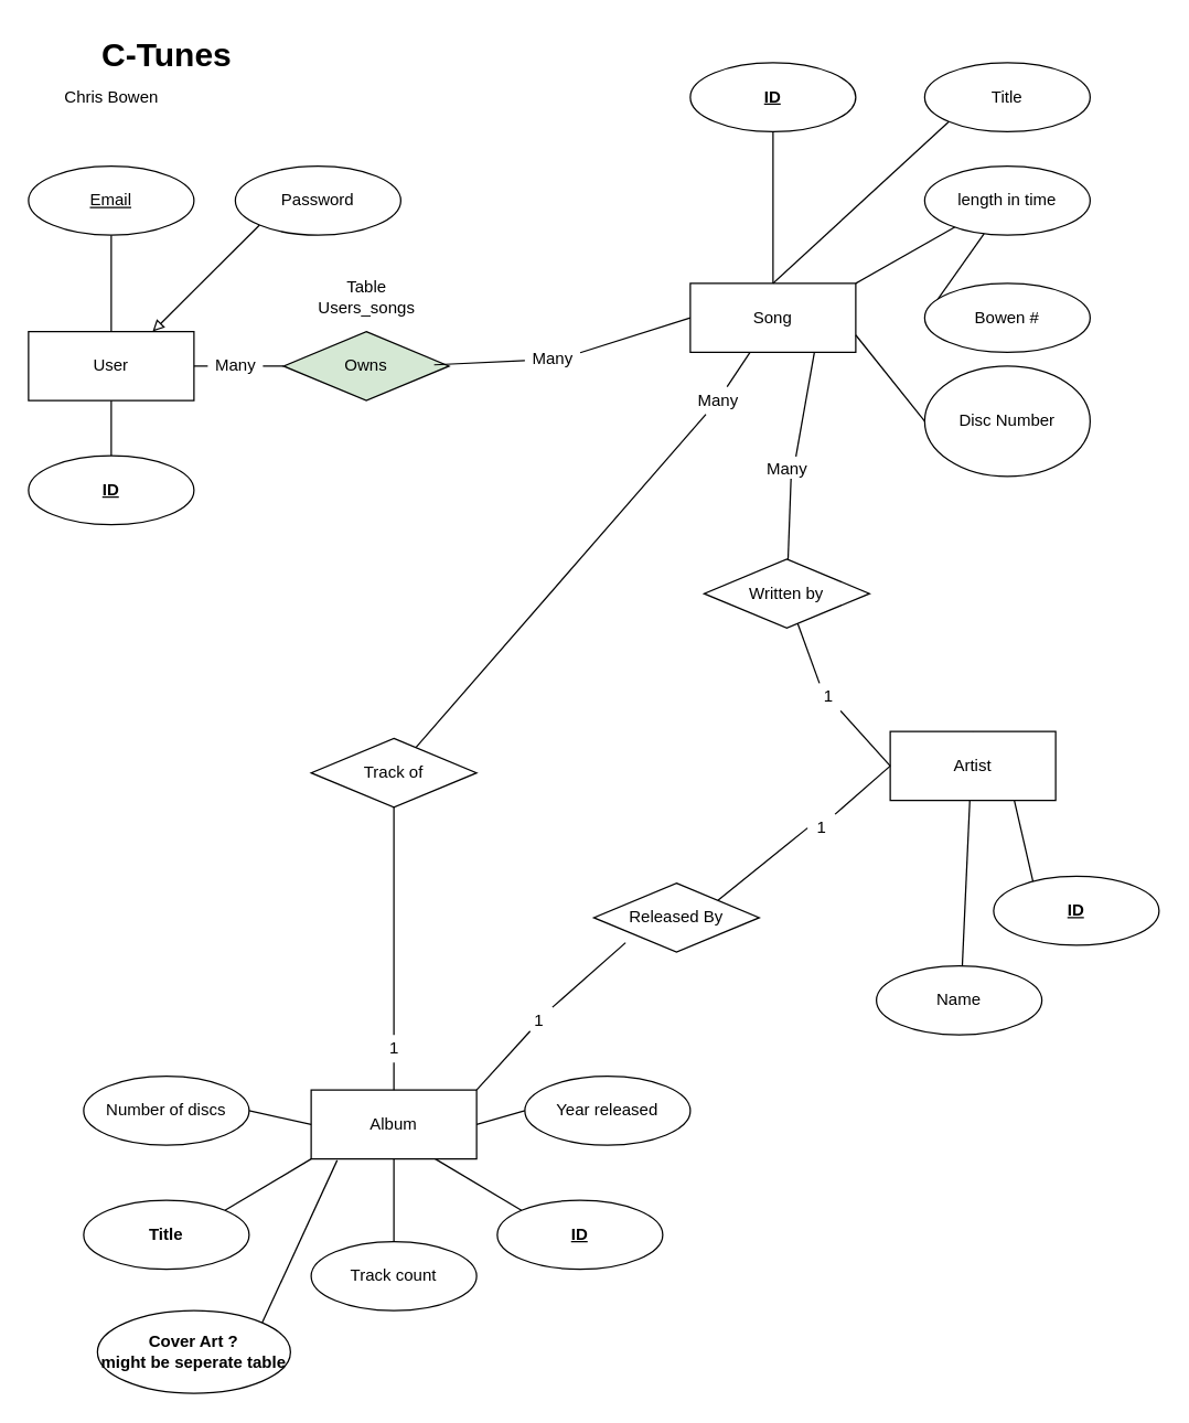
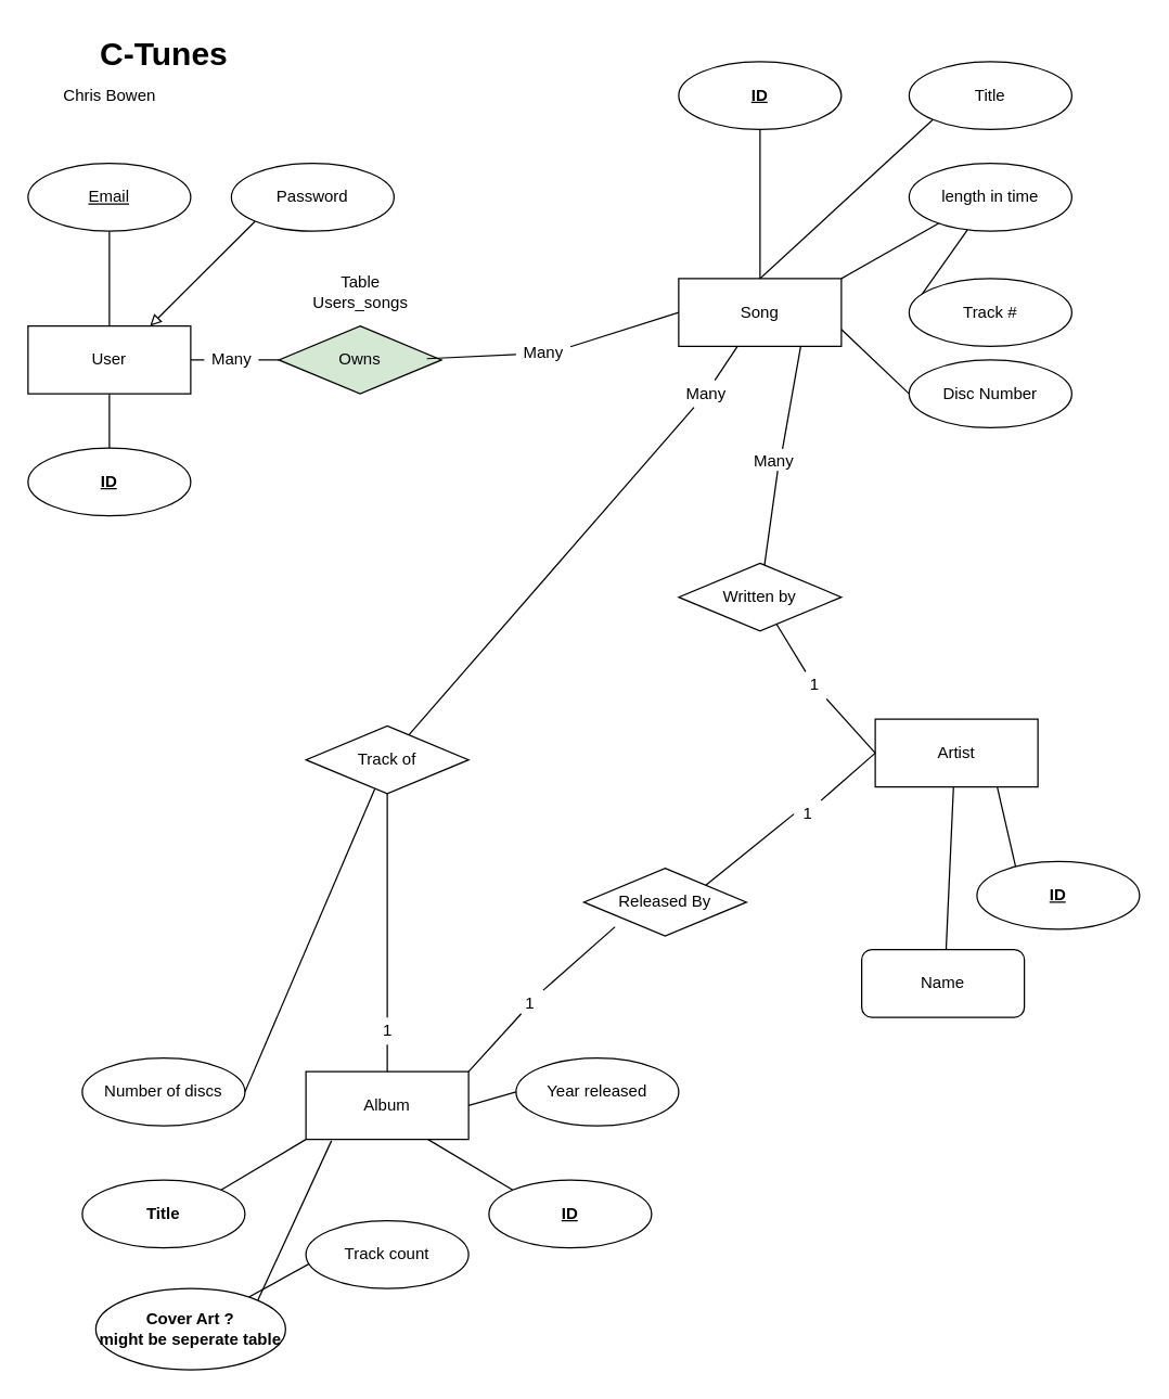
- <mxCell id="49" value="Bowen #" style="ellipse;whiteSpace=wrap;html=1;" parent="1" vertex="1"><mxGeometry x="670" y="205" width="120" height="50" as="geometry" /></mxCell>
+ <mxCell id="49" value="Track #" style="ellipse;whiteSpace=wrap;html=1;" parent="1" vertex="1"><mxGeometry x="670" y="205" width="120" height="50" as="geometry" /></mxCell>
- <mxCell id="67" value="Disc Number" style="ellipse;whiteSpace=wrap;html=1;" vertex="1" parent="1"><mxGeometry x="670" y="265" width="120" height="80" as="geometry" /></mxCell>
+ <mxCell id="67" value="Disc Number" style="ellipse;whiteSpace=wrap;html=1;" vertex="1" parent="1"><mxGeometry x="670" y="265" width="120" height="50" as="geometry" /></mxCell>
- <mxCell id="8" value="Written by" style="rhombus;whiteSpace=wrap;html=1;" parent="1" vertex="1"><mxGeometry x="510" y="405" width="120" height="50" as="geometry" /></mxCell>
+ <mxCell id="8" value="Written by" style="rhombus;whiteSpace=wrap;html=1;" parent="1" vertex="1"><mxGeometry x="500" y="415" width="120" height="50" as="geometry" /></mxCell>
- <mxCell id="28" value="Name" style="ellipse;whiteSpace=wrap;html=1;" parent="1" vertex="1"><mxGeometry x="635" y="700" width="120" height="50" as="geometry" /></mxCell>
+ <mxCell id="28" value="Name" style="whiteSpace=wrap;html=1;rounded=1;" parent="1" vertex="1"><mxGeometry x="635" y="700" width="120" height="50" as="geometry" /></mxCell>
- <mxCell id="17" style="edgeStyle=none;html=1;exitX=1;exitY=0.5;exitDx=0;exitDy=0;entryX=0;entryY=0.5;entryDx=0;entryDy=0;endArrow=none;endFill=0;" parent="1" source="18" target="10" edge="1"><mxGeometry relative="1" as="geometry" /></mxCell>
+ <mxCell id="17" style="edgeStyle=none;html=1;exitX=1;exitY=0.5;exitDx=0;exitDy=0;endArrow=none;endFill=0;" parent="1" source="18" target="22" edge="1"><mxGeometry relative="1" as="geometry" /></mxCell>
- <mxCell id="13" style="edgeStyle=none;html=1;exitX=0.5;exitY=0;exitDx=0;exitDy=0;endArrow=none;endFill=0;" parent="1" source="14" target="10" edge="1"><mxGeometry relative="1" as="geometry" /></mxCell>
+ <mxCell id="13" style="edgeStyle=none;html=1;exitX=0.5;exitY=0;exitDx=0;exitDy=0;endArrow=none;endFill=0;" parent="1" source="14" target="31" edge="1"><mxGeometry relative="1" as="geometry" /></mxCell>
